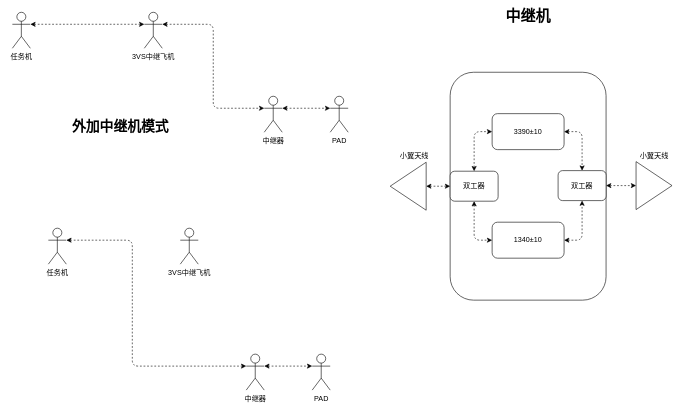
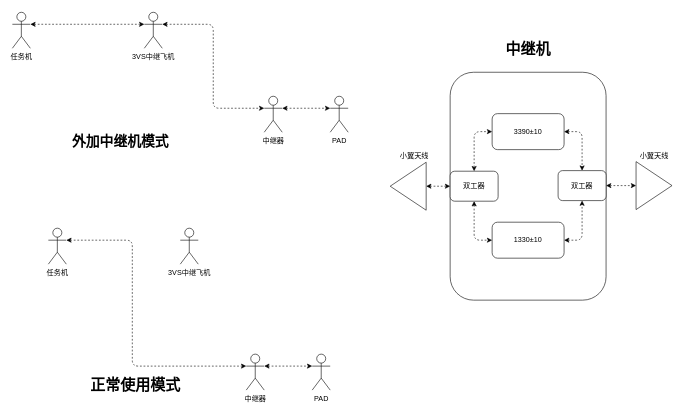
- <mxCell id="32" value="中继机" style="text;html=1;align=center;verticalAlign=middle;resizable=0;points=[];autosize=1;fontSize=25;fontStyle=1" vertex="1" parent="1"><mxGeometry x="835" y="5" width="90" height="40" as="geometry" /></mxCell>
+ <mxCell id="32" value="中继机" style="text;html=1;align=center;verticalAlign=middle;resizable=0;points=[];autosize=1;fontSize=25;fontStyle=1" vertex="1" parent="1"><mxGeometry x="835" y="60" width="90" height="40" as="geometry" /></mxCell>
- <mxCell id="16" value="外加中继机模式" style="text;html=1;align=center;verticalAlign=middle;resizable=0;points=[];autosize=1;fontStyle=1;fontSize=23;" vertex="1" parent="1"><mxGeometry x="110" y="195" width="180" height="30" as="geometry" /></mxCell>
+ <mxCell id="16" value="外加中继机模式" style="text;html=1;align=center;verticalAlign=middle;resizable=0;points=[];autosize=1;fontStyle=1;fontSize=23;" vertex="1" parent="1"><mxGeometry x="110" y="220" width="180" height="30" as="geometry" /></mxCell>
- <mxCell id="31" value="1340±10" style="rounded=1;whiteSpace=wrap;html=1;" vertex="1" parent="1"><mxGeometry x="820" y="370" width="120" height="60" as="geometry" /></mxCell>
+ <mxCell id="31" value="1330±10" style="rounded=1;whiteSpace=wrap;html=1;" vertex="1" parent="1"><mxGeometry x="820" y="370" width="120" height="60" as="geometry" /></mxCell>
+ <mxCell id="15" value="正常使用模式" style="text;html=1;align=center;verticalAlign=middle;resizable=0;points=[];autosize=1;fontStyle=1;fontSize=25;" vertex="1" parent="1"><mxGeometry x="140" y="620" width="170" height="40" as="geometry" /></mxCell>
